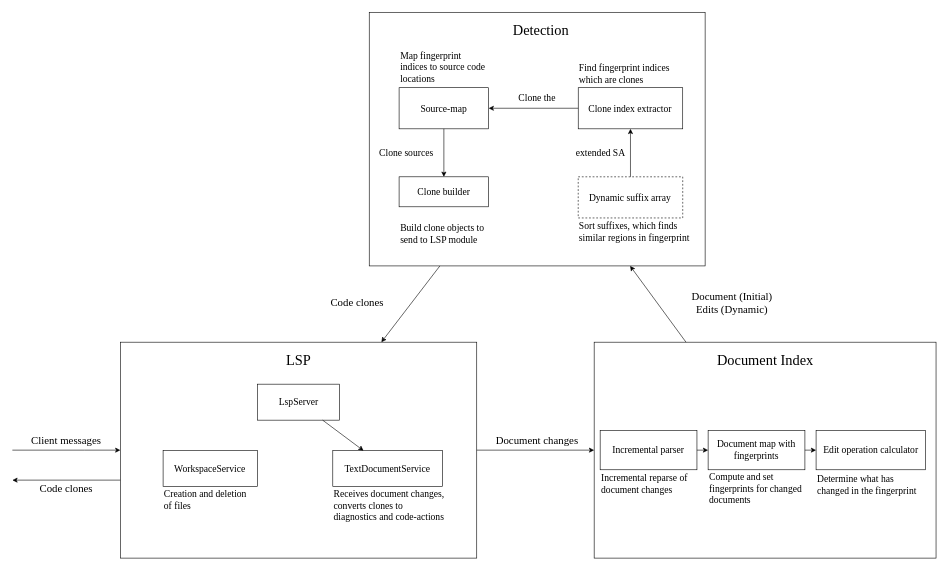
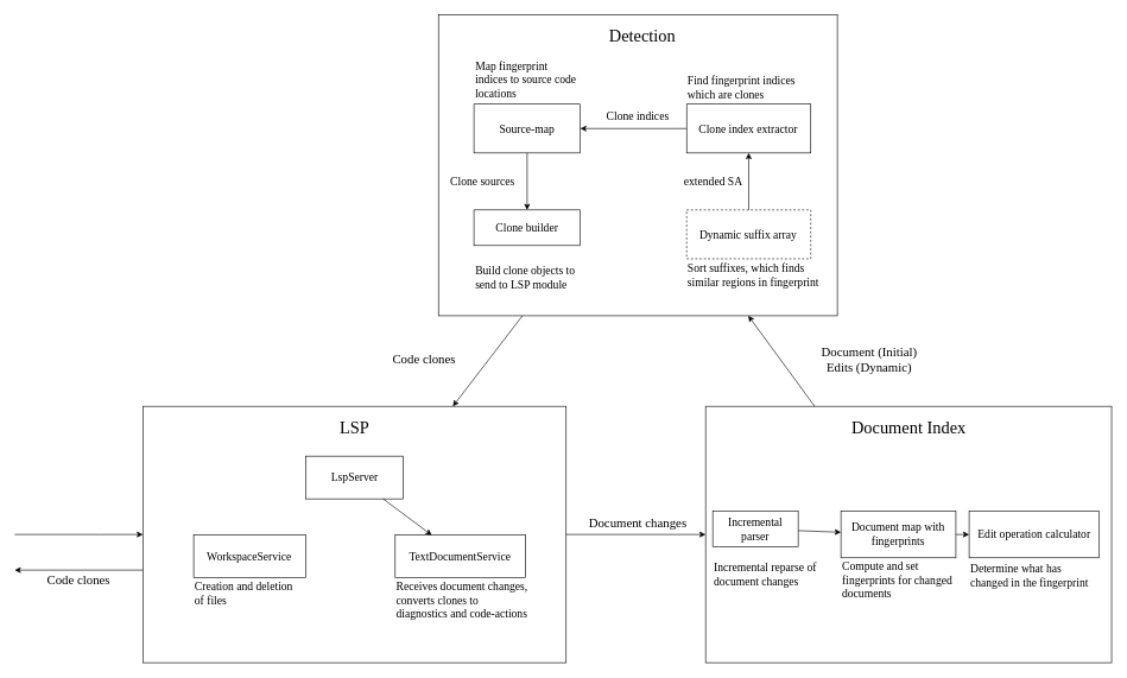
- <mxCell id="35" value="Clone the" style="text;html=1;strokeColor=none;fillColor=none;align=center;verticalAlign=middle;whiteSpace=wrap;rounded=0;fontSize=16;fontFamily=Computer Modern;" parent="21" vertex="1"><mxGeometry x="224.0" y="125.715" width="112.0" height="34.286" as="geometry" /></mxCell>
+ <mxCell id="35" value="Clone indices" style="text;html=1;strokeColor=none;fillColor=none;align=center;verticalAlign=middle;whiteSpace=wrap;rounded=0;fontSize=16;fontFamily=Computer Modern;" parent="21" vertex="1"><mxGeometry x="224.0" y="125.715" width="112.0" height="34.286" as="geometry" /></mxCell>
- <mxCell id="45" value="&lt;font face=&quot;Computer Modern&quot; style=&quot;font-size: 18px;&quot;&gt;Client messages&lt;/font&gt;" style="text;html=1;strokeColor=none;fillColor=none;align=center;verticalAlign=middle;whiteSpace=wrap;rounded=0;fontSize=18;" vertex="1" parent="1"><mxGeometry x="50" y="720" width="120" height="30" as="geometry" /></mxCell>
- <mxCell id="13" value="Incremental parser" style="rounded=0;whiteSpace=wrap;html=1;fontSize=16;fontFamily=Computer Modern;" parent="10" vertex="1"><mxGeometry x="10.002" y="147.275" width="161.38" height="65.455" as="geometry" /></mxCell>
+ <mxCell id="13" value="Incremental parser" style="rounded=0;whiteSpace=wrap;html=1;fontSize=16;fontFamily=Computer Modern;" parent="10" vertex="1"><mxGeometry x="10.002" y="147.275" width="120" height="50" as="geometry" /></mxCell>
